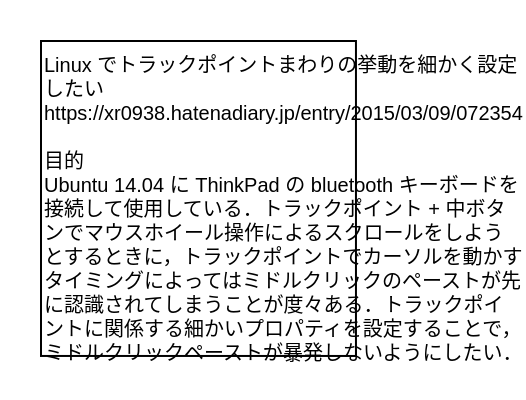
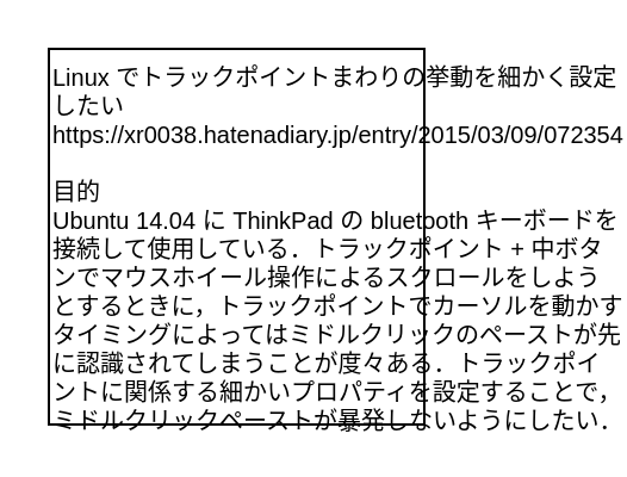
- <mxCell id="2" value="&lt;div&gt;&lt;div&gt;Linux でトラックポイントまわりの挙動を細かく設定したい&lt;/div&gt;&lt;div&gt;https://xr0938.hatenadiary.jp/entry/2015/03/09/072354&lt;/div&gt;&lt;div&gt;&lt;br&gt;&lt;/div&gt;&lt;div&gt;目的&lt;/div&gt;&lt;div&gt;Ubuntu 14.04 に ThinkPad の bluetooth キーボードを接続して使用している．トラックポイント + 中ボタンでマウスホイール操作によるスクロールをしようとするときに，トラックポイントでカーソルを動かすタイミングによってはミドルクリックのペーストが先に認識されてしまうことが度々ある．トラックポイントに関係する細かいプロパティを設定することで，ミドルクリックペーストが暴発しないようにしたい．&lt;/div&gt;&lt;/div&gt;" style="text;html=1;strokeColor=default;fillColor=none;align=left;verticalAlign=top;whiteSpace=wrap;rounded=0;fontSize=10;" parent="1" vertex="1"><mxGeometry width="157.48" height="157.48" as="geometry" x="20" y="20" /></mxCell>
+ <mxCell id="2" value="&lt;div&gt;&lt;div&gt;Linux でトラックポイントまわりの挙動を細かく設定したい&lt;/div&gt;&lt;div&gt;https://xr0038.hatenadiary.jp/entry/2015/03/09/072354&lt;/div&gt;&lt;div&gt;&lt;br&gt;&lt;/div&gt;&lt;div&gt;目的&lt;/div&gt;&lt;div&gt;Ubuntu 14.04 に ThinkPad の bluetooth キーボードを接続して使用している．トラックポイント + 中ボタンでマウスホイール操作によるスクロールをしようとするときに，トラックポイントでカーソルを動かすタイミングによってはミドルクリックのペーストが先に認識されてしまうことが度々ある．トラックポイントに関係する細かいプロパティを設定することで，ミドルクリックペーストが暴発しないようにしたい．&lt;/div&gt;&lt;/div&gt;" style="text;html=1;strokeColor=default;fillColor=none;align=left;verticalAlign=top;whiteSpace=wrap;rounded=0;fontSize=10;" parent="1" vertex="1"><mxGeometry width="157.48" height="157.48" as="geometry" x="20" y="20" /></mxCell>
